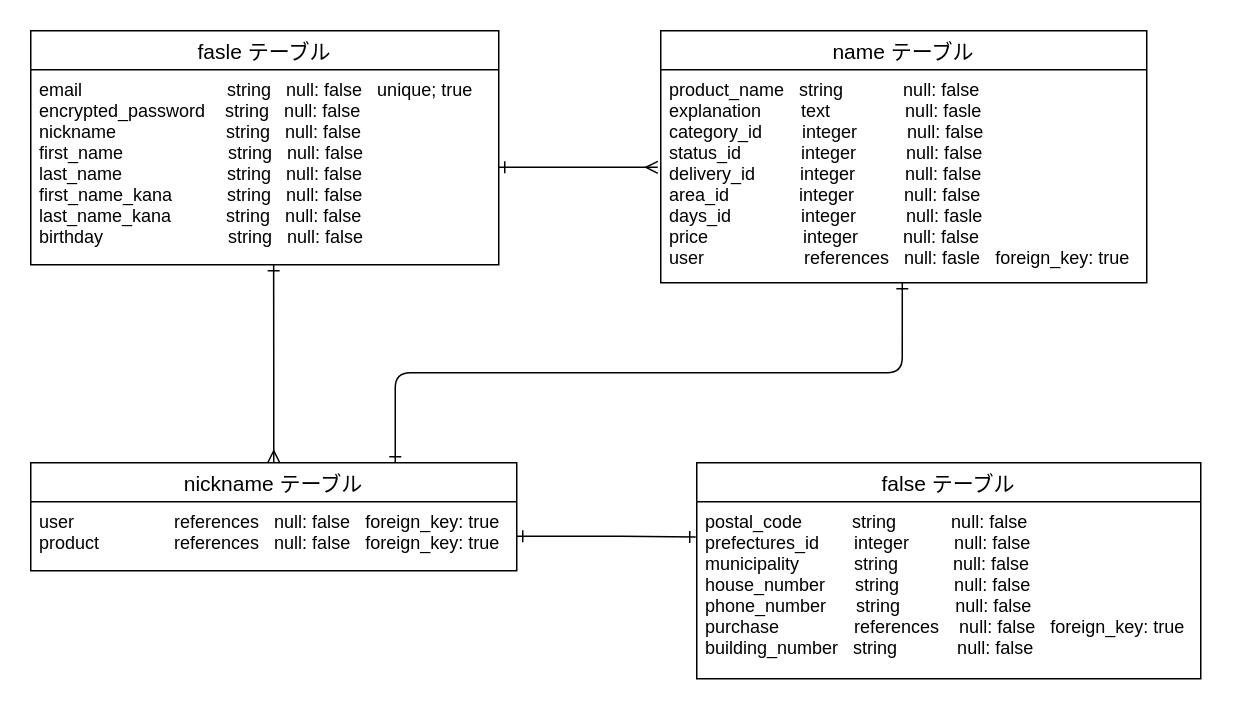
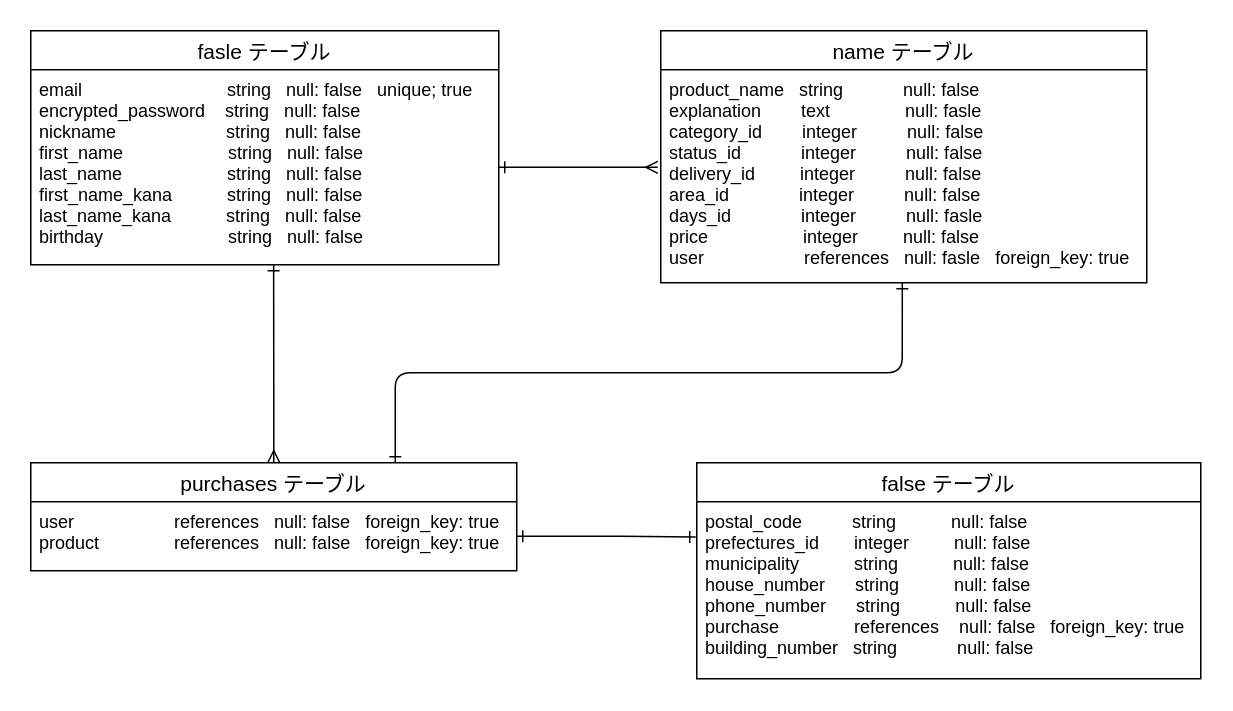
- <mxCell id="6" value="nickname テーブル" style="swimlane;fontStyle=0;childLayout=stackLayout;horizontal=1;startSize=26;horizontalStack=0;resizeParent=1;resizeParentMax=0;resizeLast=0;collapsible=1;marginBottom=0;align=center;fontSize=14;rounded=0;sketch=0;" vertex="1" parent="1"><mxGeometry x="20" y="308" width="324" height="72" as="geometry" /></mxCell>
+ <mxCell id="6" value="purchases テーブル" style="swimlane;fontStyle=0;childLayout=stackLayout;horizontal=1;startSize=26;horizontalStack=0;resizeParent=1;resizeParentMax=0;resizeLast=0;collapsible=1;marginBottom=0;align=center;fontSize=14;rounded=0;sketch=0;" vertex="1" parent="1"><mxGeometry x="20" y="308" width="324" height="72" as="geometry" /></mxCell>
